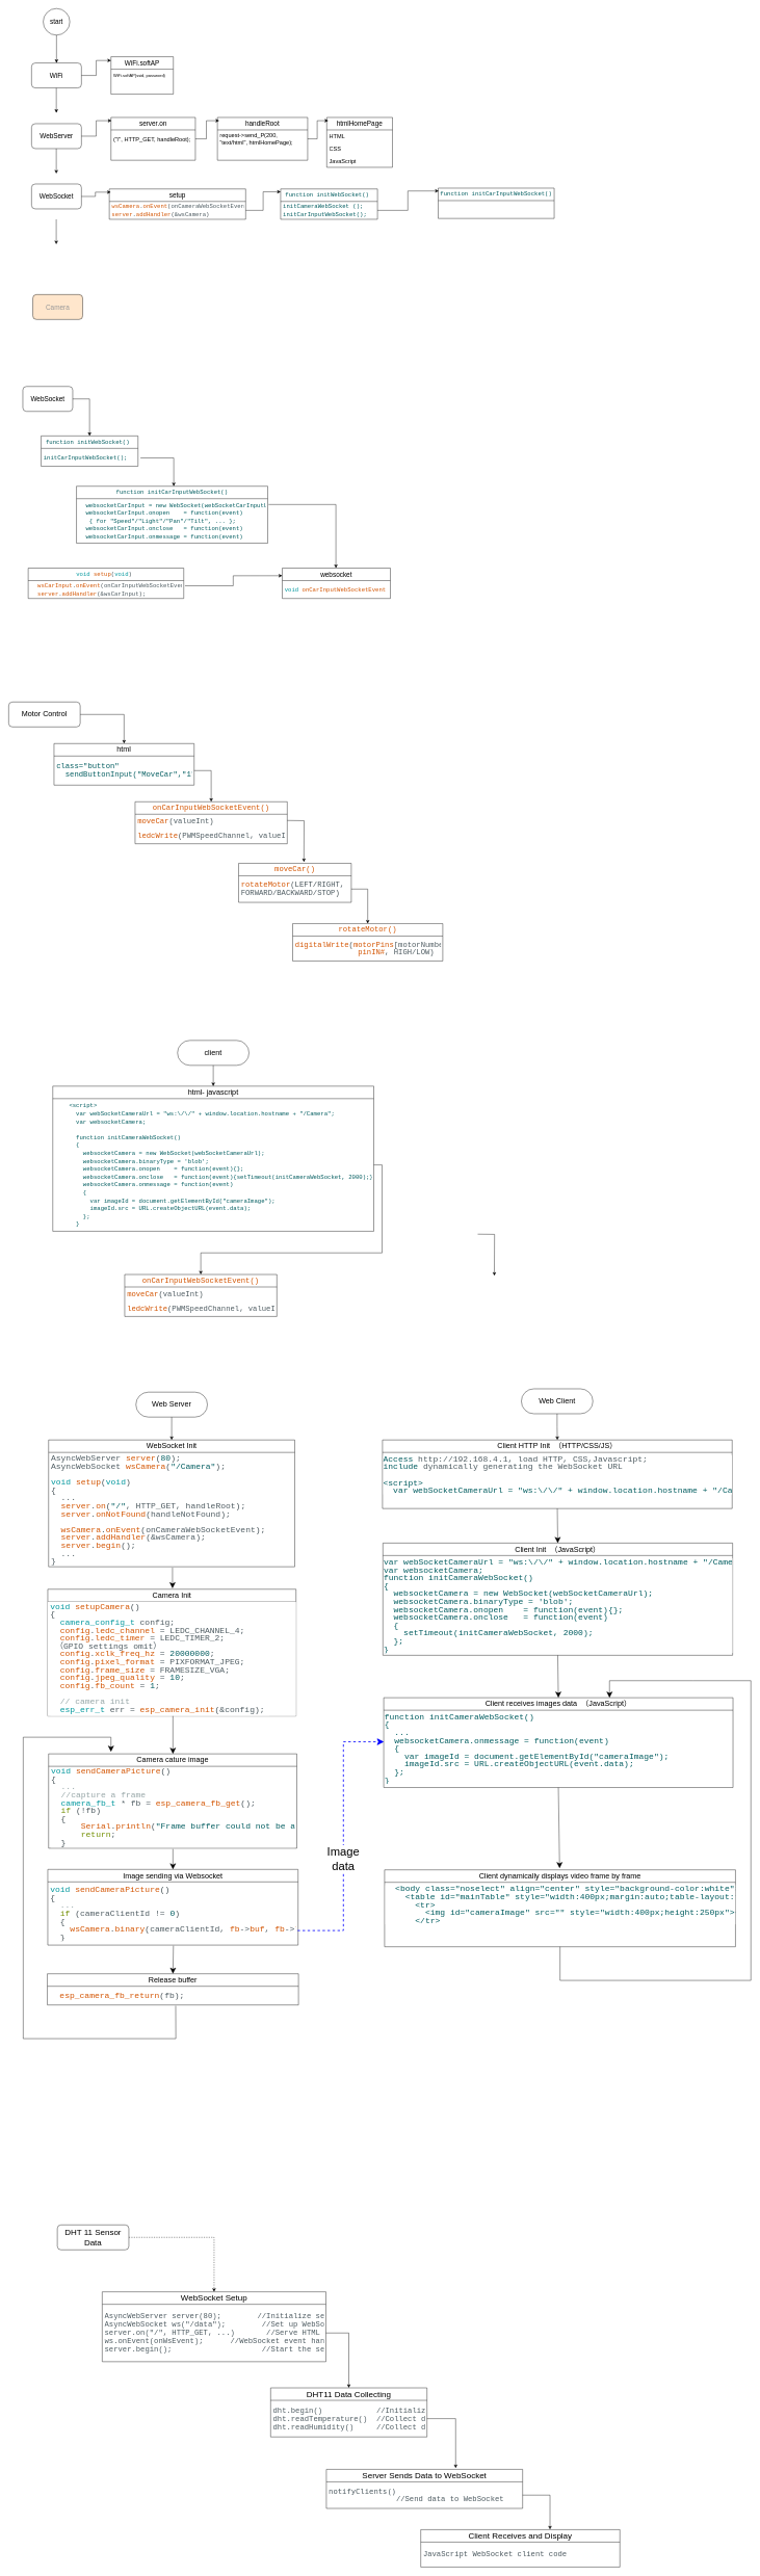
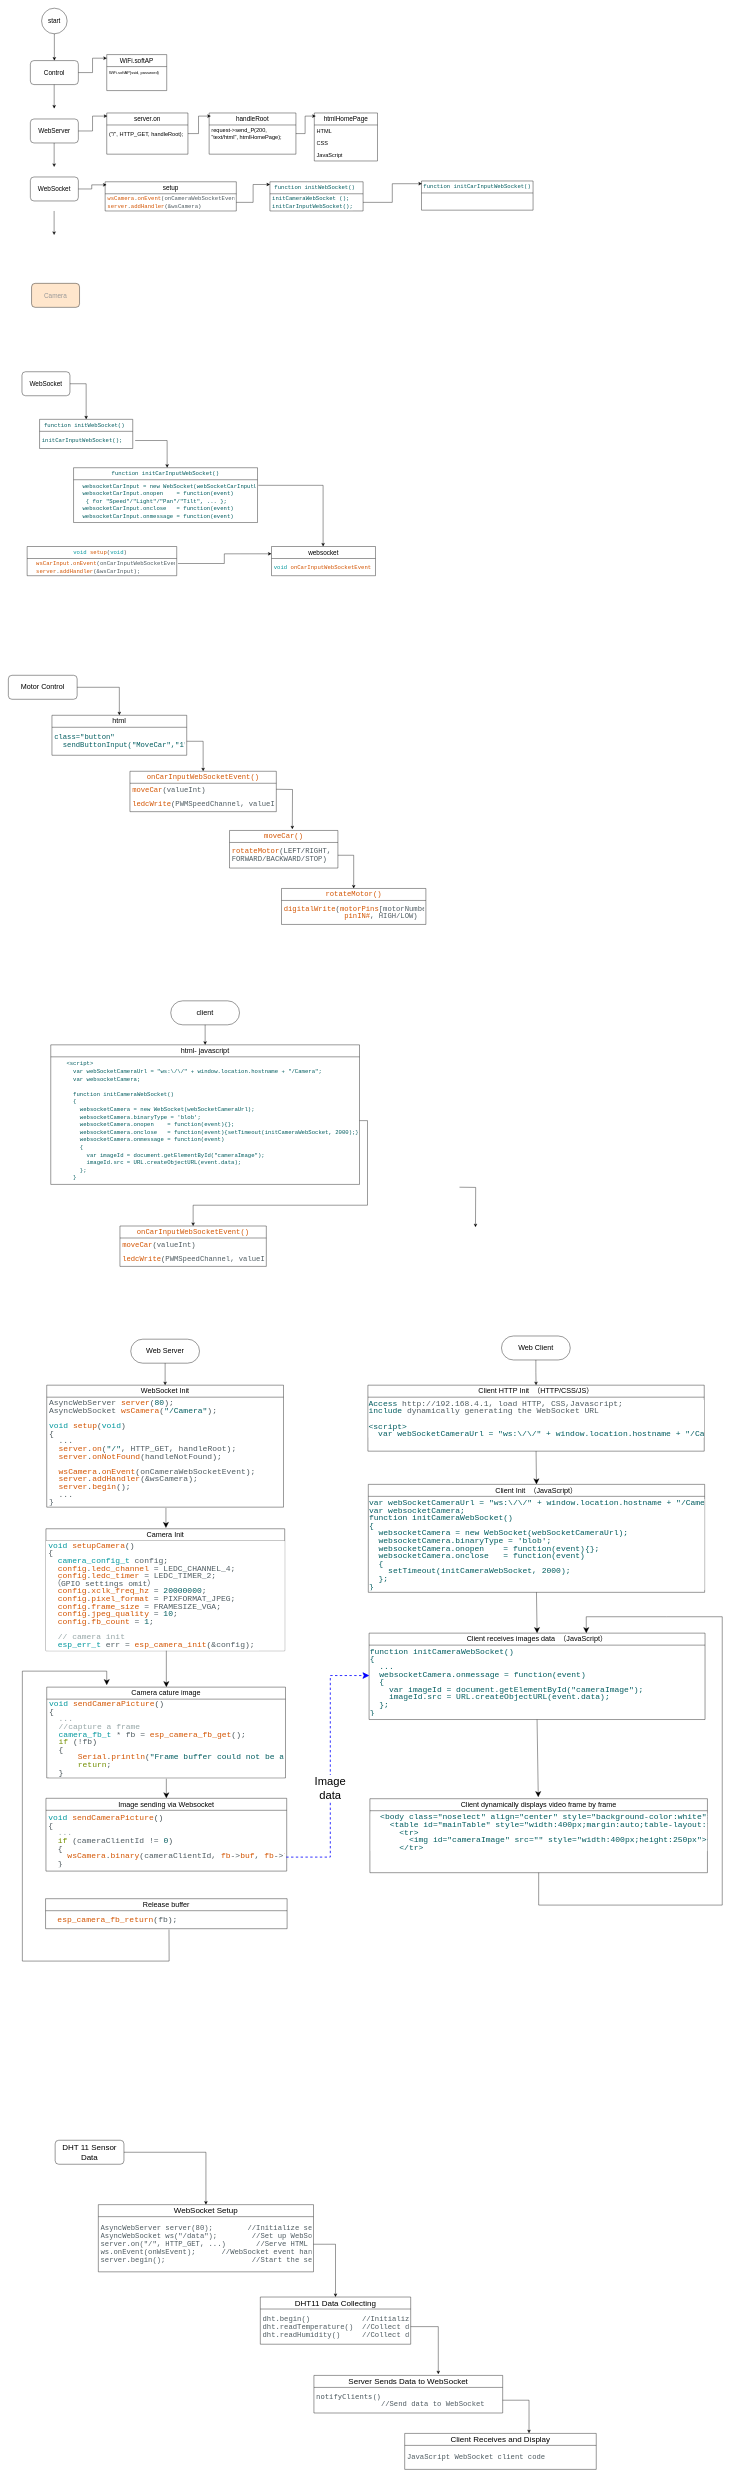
- <mxCell id="3" value="WiFi" style="rounded=1;whiteSpace=wrap;html=1;fontSize=16;" parent="1" vertex="1"><mxGeometry x="75" y="151" width="120" height="60" as="geometry" /></mxCell>
+ <mxCell id="3" value="Control" style="rounded=1;whiteSpace=wrap;html=1;fontSize=16;" parent="1" vertex="1"><mxGeometry x="75" y="151" width="120" height="60" as="geometry" /></mxCell>
- <mxCell id="102" value="" style="endArrow=classic;html=1;rounded=0;endSize=12;exitX=0.502;exitY=1.01;exitDx=0;exitDy=0;exitPerimeter=0;entryX=0.5;entryY=0;entryDx=0;entryDy=0;" parent="1" source="84" target="100" edge="1"><mxGeometry width="50" height="50" relative="1" as="geometry"><mxPoint x="344.82" y="4696" as="sourcePoint" /><mxPoint x="344.82" y="4745" as="targetPoint" /></mxGeometry></mxCell>
- <mxCell id="116" style="edgeStyle=orthogonalEdgeStyle;rounded=0;orthogonalLoop=1;jettySize=auto;html=1;exitX=1;exitY=0.5;exitDx=0;exitDy=0;entryX=0.5;entryY=0;entryDx=0;entryDy=0;fontSize=18;dashed=1;" edge="1" parent="1" source="106" target="107"><mxGeometry relative="1" as="geometry"><mxPoint x="301" y="5398" as="sourcePoint" /></mxGeometry></mxCell>
+ <mxCell id="116" style="edgeStyle=orthogonalEdgeStyle;rounded=0;orthogonalLoop=1;jettySize=auto;html=1;exitX=1;exitY=0.5;exitDx=0;exitDy=0;entryX=0.5;entryY=0;entryDx=0;entryDy=0;fontSize=18;" edge="1" parent="1" source="106" target="107"><mxGeometry relative="1" as="geometry"><mxPoint x="301" y="5398" as="sourcePoint" /></mxGeometry></mxCell>
